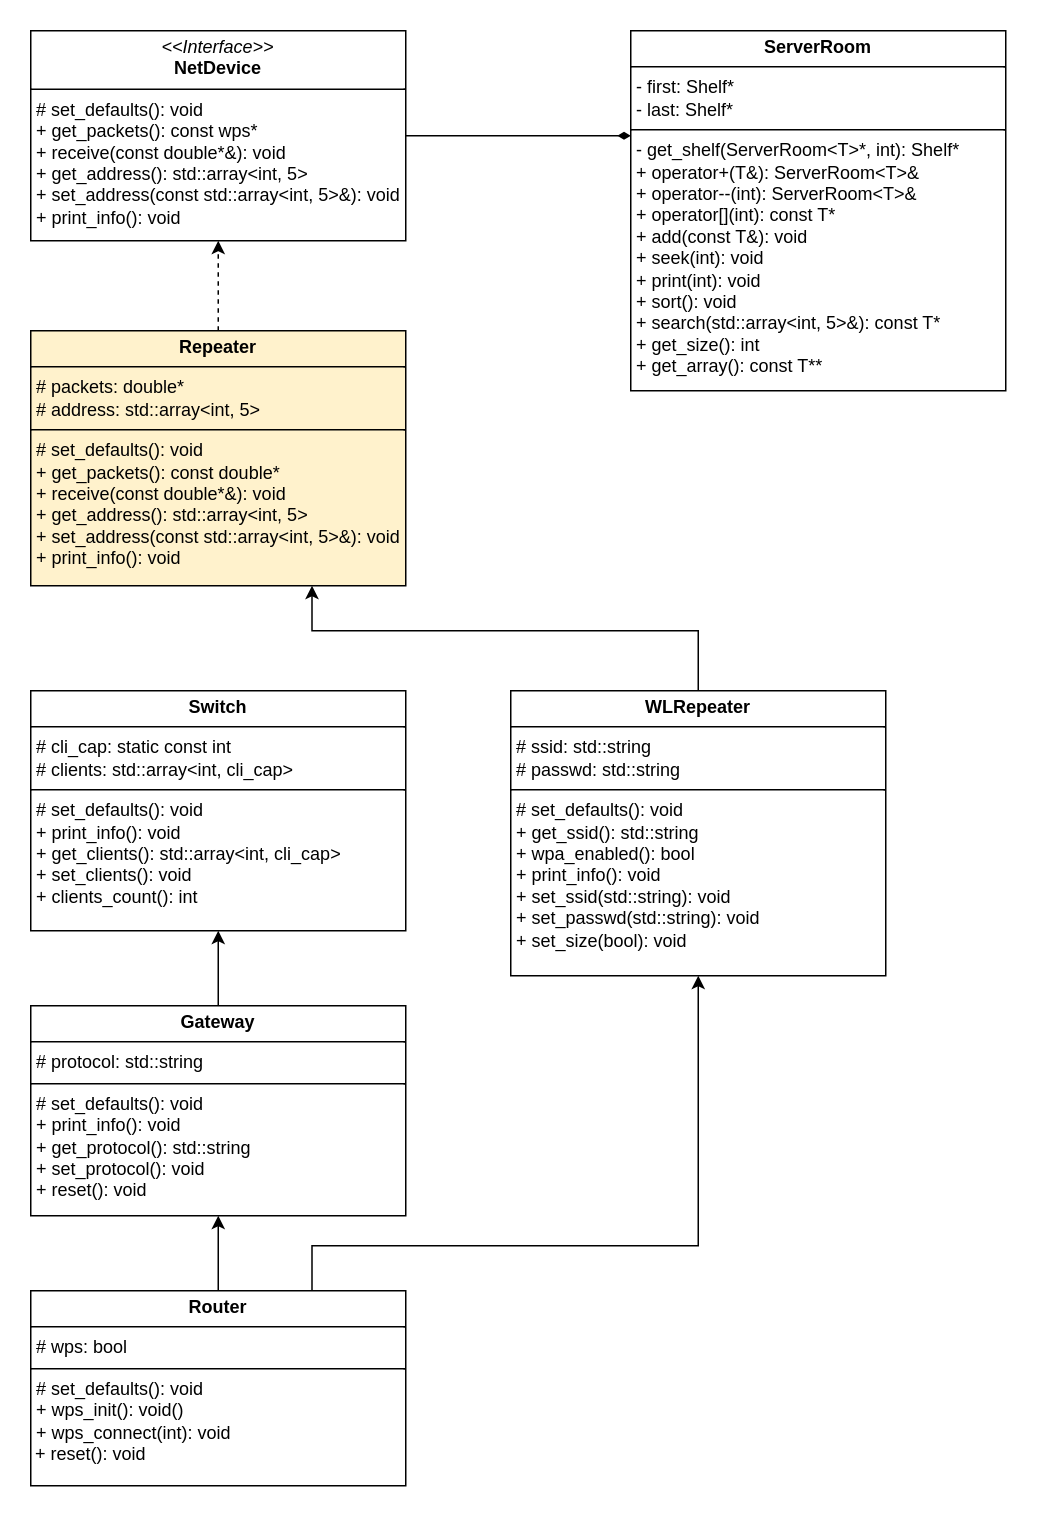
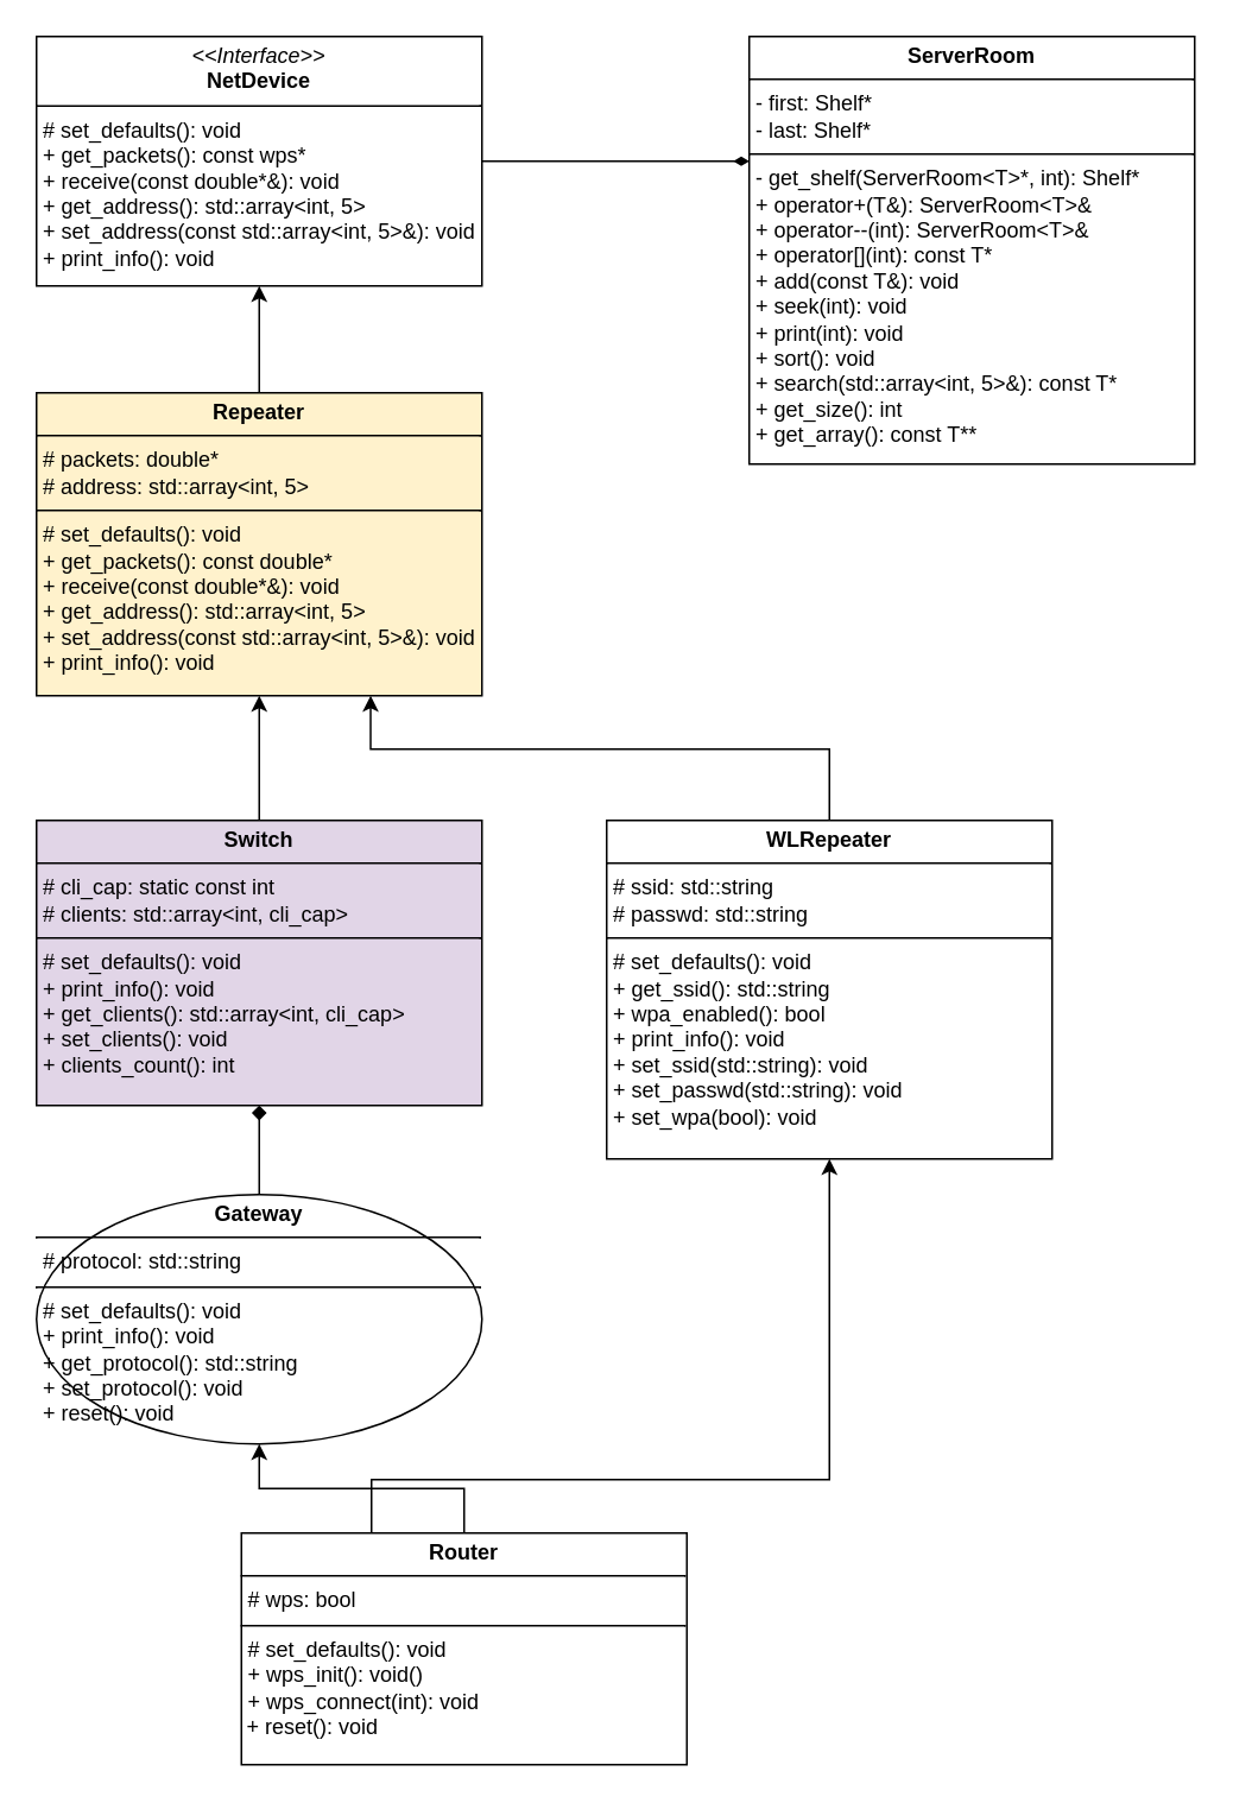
- <mxCell id="2" style="edgeStyle=orthogonalEdgeStyle;rounded=0;orthogonalLoop=1;jettySize=auto;html=1;entryX=0.5;entryY=1;entryDx=0;entryDy=0;dashed=1;" edge="1" parent="1" source="3" target="4"><mxGeometry relative="1" as="geometry" /></mxCell>
+ <mxCell id="2" style="edgeStyle=orthogonalEdgeStyle;rounded=0;orthogonalLoop=1;jettySize=auto;html=1;entryX=0.5;entryY=1;entryDx=0;entryDy=0;" edge="1" parent="1" source="3" target="4"><mxGeometry relative="1" as="geometry" /></mxCell>
+ <mxCell id="5" style="edgeStyle=orthogonalEdgeStyle;rounded=0;orthogonalLoop=1;jettySize=auto;html=1;entryX=0.5;entryY=1;entryDx=0;entryDy=0;" edge="1" parent="1" source="6" target="3"><mxGeometry relative="1" as="geometry" /></mxCell>
- <mxCell id="15" value="&lt;p style=&quot;margin:0px;margin-top:4px;text-align:center;&quot;&gt;&lt;b&gt;WLRepeater&lt;/b&gt;&lt;/p&gt;&lt;hr size=&quot;1&quot; style=&quot;border-style:solid;&quot;&gt;&lt;p style=&quot;margin:0px;margin-left:4px;&quot;&gt;# ssid: std::string&lt;/p&gt;&lt;p style=&quot;margin:0px;margin-left:4px;&quot;&gt;# passwd: std::string&lt;/p&gt;&lt;hr size=&quot;1&quot; style=&quot;border-style:solid;&quot;&gt;&lt;p style=&quot;margin:0px;margin-left:4px;&quot;&gt;# set_defaults(): void&lt;/p&gt;&lt;p style=&quot;margin:0px;margin-left:4px;&quot;&gt;+ get_ssid(): std::string&lt;/p&gt;&lt;p style=&quot;margin:0px;margin-left:4px;&quot;&gt;+ wpa_enabled(): bool&lt;/p&gt;&lt;p style=&quot;margin:0px;margin-left:4px;&quot;&gt;+ print_info(): void&lt;/p&gt;&lt;p style=&quot;margin:0px;margin-left:4px;&quot;&gt;+ set_ssid(std::string): void&lt;/p&gt;&lt;p style=&quot;margin:0px;margin-left:4px;&quot;&gt;+ set_passwd(std::string): void&lt;/p&gt;&lt;p style=&quot;margin:0px;margin-left:4px;&quot;&gt;+ set_size(bool): void&lt;/p&gt;" style="verticalAlign=top;align=left;overflow=fill;html=1;whiteSpace=wrap;" vertex="1" parent="1"><mxGeometry x="340" y="460" width="250" height="190" as="geometry" /></mxCell>
+ <mxCell id="15" value="&lt;p style=&quot;margin:0px;margin-top:4px;text-align:center;&quot;&gt;&lt;b&gt;WLRepeater&lt;/b&gt;&lt;/p&gt;&lt;hr size=&quot;1&quot; style=&quot;border-style:solid;&quot;&gt;&lt;p style=&quot;margin:0px;margin-left:4px;&quot;&gt;# ssid: std::string&lt;/p&gt;&lt;p style=&quot;margin:0px;margin-left:4px;&quot;&gt;# passwd: std::string&lt;/p&gt;&lt;hr size=&quot;1&quot; style=&quot;border-style:solid;&quot;&gt;&lt;p style=&quot;margin:0px;margin-left:4px;&quot;&gt;# set_defaults(): void&lt;/p&gt;&lt;p style=&quot;margin:0px;margin-left:4px;&quot;&gt;+ get_ssid(): std::string&lt;/p&gt;&lt;p style=&quot;margin:0px;margin-left:4px;&quot;&gt;+ wpa_enabled(): bool&lt;/p&gt;&lt;p style=&quot;margin:0px;margin-left:4px;&quot;&gt;+ print_info(): void&lt;/p&gt;&lt;p style=&quot;margin:0px;margin-left:4px;&quot;&gt;+ set_ssid(std::string): void&lt;/p&gt;&lt;p style=&quot;margin:0px;margin-left:4px;&quot;&gt;+ set_passwd(std::string): void&lt;/p&gt;&lt;p style=&quot;margin:0px;margin-left:4px;&quot;&gt;+ set_wpa(bool): void&lt;/p&gt;" style="verticalAlign=top;align=left;overflow=fill;html=1;whiteSpace=wrap;" vertex="1" parent="1"><mxGeometry x="340" y="460" width="250" height="190" as="geometry" /></mxCell>
- <mxCell id="6" value="&lt;p style=&quot;margin:0px;margin-top:4px;text-align:center;&quot;&gt;&lt;b&gt;Switch&lt;/b&gt;&lt;/p&gt;&lt;hr size=&quot;1&quot; style=&quot;border-style:solid;&quot;&gt;&lt;p style=&quot;margin:0px;margin-left:4px;&quot;&gt;# cli_cap: static const int&lt;/p&gt;&lt;p style=&quot;margin:0px;margin-left:4px;&quot;&gt;# clients: std::array&amp;lt;int, cli_cap&amp;gt;&lt;/p&gt;&lt;hr size=&quot;1&quot; style=&quot;border-style:solid;&quot;&gt;&lt;p style=&quot;margin:0px;margin-left:4px;&quot;&gt;# set_defaults(): void&lt;/p&gt;&lt;p style=&quot;margin:0px;margin-left:4px;&quot;&gt;+ print_info(): void&lt;/p&gt;&lt;p style=&quot;margin:0px;margin-left:4px;&quot;&gt;+ get_clients(): std::array&amp;lt;int, cli_cap&amp;gt;&lt;/p&gt;&lt;p style=&quot;margin:0px;margin-left:4px;&quot;&gt;+ set_clients(): void&lt;/p&gt;&lt;p style=&quot;margin:0px;margin-left:4px;&quot;&gt;+ clients_count(): int&lt;/p&gt;&lt;p style=&quot;margin:0px;margin-left:4px;&quot;&gt;&lt;br&gt;&lt;/p&gt;" style="verticalAlign=top;align=left;overflow=fill;html=1;whiteSpace=wrap;" parent="1" vertex="1"><mxGeometry x="20" y="460" width="250" height="160" as="geometry" /></mxCell>
+ <mxCell id="6" value="&lt;p style=&quot;margin:0px;margin-top:4px;text-align:center;&quot;&gt;&lt;b&gt;Switch&lt;/b&gt;&lt;/p&gt;&lt;hr size=&quot;1&quot; style=&quot;border-style:solid;&quot;&gt;&lt;p style=&quot;margin:0px;margin-left:4px;&quot;&gt;# cli_cap: static const int&lt;/p&gt;&lt;p style=&quot;margin:0px;margin-left:4px;&quot;&gt;# clients: std::array&amp;lt;int, cli_cap&amp;gt;&lt;/p&gt;&lt;hr size=&quot;1&quot; style=&quot;border-style:solid;&quot;&gt;&lt;p style=&quot;margin:0px;margin-left:4px;&quot;&gt;# set_defaults(): void&lt;/p&gt;&lt;p style=&quot;margin:0px;margin-left:4px;&quot;&gt;+ print_info(): void&lt;/p&gt;&lt;p style=&quot;margin:0px;margin-left:4px;&quot;&gt;+ get_clients(): std::array&amp;lt;int, cli_cap&amp;gt;&lt;/p&gt;&lt;p style=&quot;margin:0px;margin-left:4px;&quot;&gt;+ set_clients(): void&lt;/p&gt;&lt;p style=&quot;margin:0px;margin-left:4px;&quot;&gt;+ clients_count(): int&lt;/p&gt;&lt;p style=&quot;margin:0px;margin-left:4px;&quot;&gt;&lt;br&gt;&lt;/p&gt;" style="verticalAlign=top;align=left;overflow=fill;html=1;whiteSpace=wrap;fillColor=#e1d5e7;" parent="1" vertex="1"><mxGeometry x="20" y="460" width="250" height="160" as="geometry" /></mxCell>
- <mxCell id="7" style="edgeStyle=orthogonalEdgeStyle;rounded=0;orthogonalLoop=1;jettySize=auto;html=1;entryX=0.5;entryY=1;entryDx=0;entryDy=0;" parent="1" source="8" target="6" edge="1"><mxGeometry relative="1" as="geometry" /></mxCell>
+ <mxCell id="7" style="edgeStyle=orthogonalEdgeStyle;rounded=0;orthogonalLoop=1;jettySize=auto;html=1;entryX=0.5;entryY=1;entryDx=0;entryDy=0;endArrow=diamond;" parent="1" source="8" target="6" edge="1"><mxGeometry relative="1" as="geometry" /></mxCell>
- <mxCell id="8" value="&lt;p style=&quot;margin:0px;margin-top:4px;text-align:center;&quot;&gt;&lt;b&gt;Gateway&lt;/b&gt;&lt;/p&gt;&lt;hr size=&quot;1&quot; style=&quot;border-style:solid;&quot;&gt;&lt;p style=&quot;margin:0px;margin-left:4px;&quot;&gt;# protocol: std::string&lt;/p&gt;&lt;hr size=&quot;1&quot; style=&quot;border-style:solid;&quot;&gt;&lt;p style=&quot;margin:0px;margin-left:4px;&quot;&gt;# set_defaults(): void&lt;/p&gt;&lt;p style=&quot;margin:0px;margin-left:4px;&quot;&gt;+ print_info(): void&lt;/p&gt;&lt;p style=&quot;margin:0px;margin-left:4px;&quot;&gt;+ get_protocol(): std::string&lt;/p&gt;&lt;p style=&quot;margin:0px;margin-left:4px;&quot;&gt;+ set_protocol(): void&lt;/p&gt;&lt;p style=&quot;margin:0px;margin-left:4px;&quot;&gt;+ reset(): void&lt;/p&gt;&lt;p style=&quot;margin:0px;margin-left:4px;&quot;&gt;&lt;br&gt;&lt;/p&gt;" style="verticalAlign=top;align=left;overflow=fill;html=1;whiteSpace=wrap;" parent="1" vertex="1"><mxGeometry x="20" y="670" width="250" height="140" as="geometry" /></mxCell>
+ <mxCell id="8" value="&lt;p style=&quot;margin:0px;margin-top:4px;text-align:center;&quot;&gt;&lt;b&gt;Gateway&lt;/b&gt;&lt;/p&gt;&lt;hr size=&quot;1&quot; style=&quot;border-style:solid;&quot;&gt;&lt;p style=&quot;margin:0px;margin-left:4px;&quot;&gt;# protocol: std::string&lt;/p&gt;&lt;hr size=&quot;1&quot; style=&quot;border-style:solid;&quot;&gt;&lt;p style=&quot;margin:0px;margin-left:4px;&quot;&gt;# set_defaults(): void&lt;/p&gt;&lt;p style=&quot;margin:0px;margin-left:4px;&quot;&gt;+ print_info(): void&lt;/p&gt;&lt;p style=&quot;margin:0px;margin-left:4px;&quot;&gt;+ get_protocol(): std::string&lt;/p&gt;&lt;p style=&quot;margin:0px;margin-left:4px;&quot;&gt;+ set_protocol(): void&lt;/p&gt;&lt;p style=&quot;margin:0px;margin-left:4px;&quot;&gt;+ reset(): void&lt;/p&gt;&lt;p style=&quot;margin:0px;margin-left:4px;&quot;&gt;&lt;br&gt;&lt;/p&gt;" style="ellipse;verticalAlign=top;align=left;overflow=fill;html=1;whiteSpace=wrap;" parent="1" vertex="1"><mxGeometry x="20" y="670" width="250" height="140" as="geometry" /></mxCell>
- <mxCell id="11" value="&lt;p style=&quot;margin:0px;margin-top:4px;text-align:center;&quot;&gt;&lt;b&gt;Router&lt;/b&gt;&lt;/p&gt;&lt;hr size=&quot;1&quot; style=&quot;border-style:solid;&quot;&gt;&lt;p style=&quot;margin:0px;margin-left:4px;&quot;&gt;# wps: bool&lt;/p&gt;&lt;hr size=&quot;1&quot; style=&quot;border-style:solid;&quot;&gt;&lt;p style=&quot;margin:0px;margin-left:4px;&quot;&gt;# set_defaults(): void&lt;/p&gt;&lt;p style=&quot;margin:0px;margin-left:4px;&quot;&gt;+ wps_init(): void()&lt;/p&gt;&lt;p style=&quot;margin:0px;margin-left:4px;&quot;&gt;+ wps_connect(int): void&lt;/p&gt;&amp;nbsp;+ reset(): void" style="verticalAlign=top;align=left;overflow=fill;html=1;whiteSpace=wrap;" parent="1" vertex="1"><mxGeometry x="20" y="860" width="250" height="130" as="geometry" /></mxCell>
+ <mxCell id="11" value="&lt;p style=&quot;margin:0px;margin-top:4px;text-align:center;&quot;&gt;&lt;b&gt;Router&lt;/b&gt;&lt;/p&gt;&lt;hr size=&quot;1&quot; style=&quot;border-style:solid;&quot;&gt;&lt;p style=&quot;margin:0px;margin-left:4px;&quot;&gt;# wps: bool&lt;/p&gt;&lt;hr size=&quot;1&quot; style=&quot;border-style:solid;&quot;&gt;&lt;p style=&quot;margin:0px;margin-left:4px;&quot;&gt;# set_defaults(): void&lt;/p&gt;&lt;p style=&quot;margin:0px;margin-left:4px;&quot;&gt;+ wps_init(): void()&lt;/p&gt;&lt;p style=&quot;margin:0px;margin-left:4px;&quot;&gt;+ wps_connect(int): void&lt;/p&gt;&amp;nbsp;+ reset(): void" style="verticalAlign=top;align=left;overflow=fill;html=1;whiteSpace=wrap;" parent="1" vertex="1"><mxGeometry x="135" y="860" width="250" height="130" as="geometry" /></mxCell>
